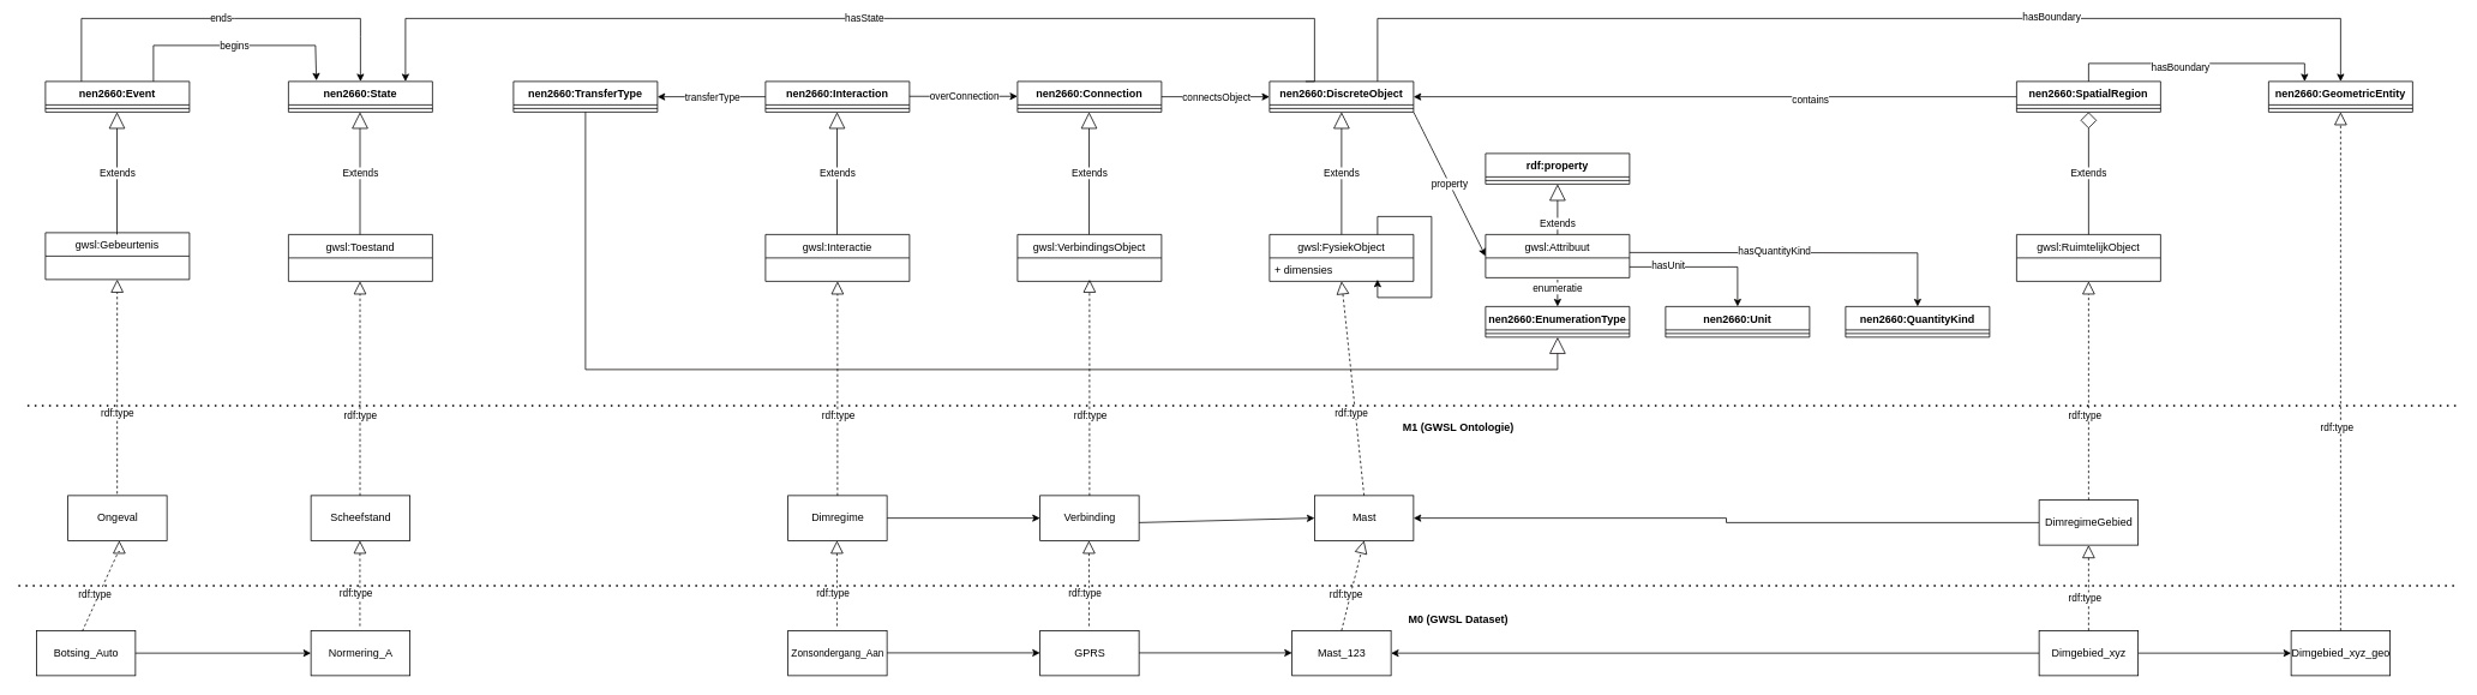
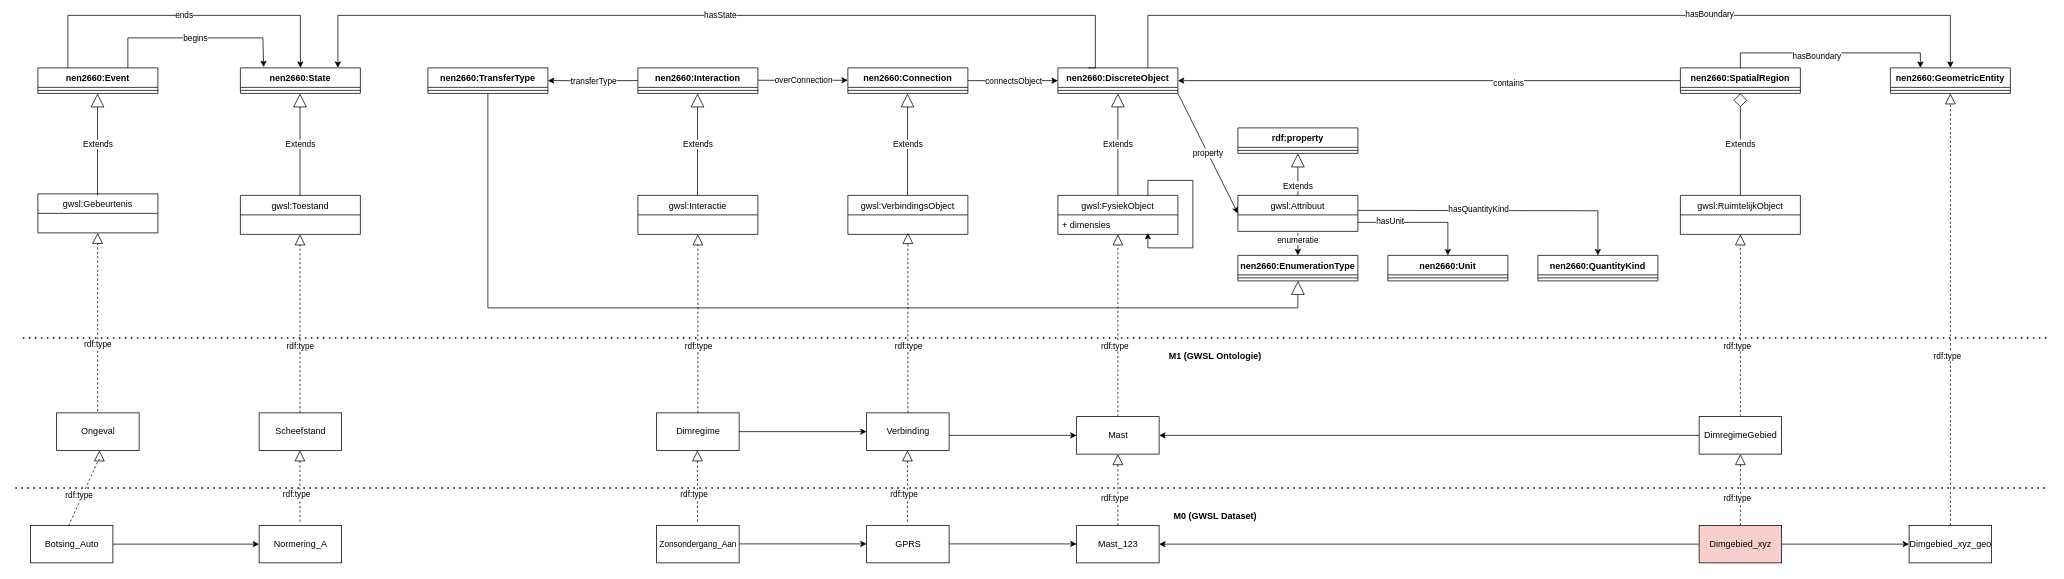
- <mxCell id="16" value="Mast" style="html=1;" parent="1" vertex="1"><mxGeometry x="1460" y="550" width="110" height="50" as="geometry" /></mxCell>
+ <mxCell id="16" value="Mast" style="html=1;" parent="1" vertex="1"><mxGeometry x="1435" y="555" width="110" height="50" as="geometry" /></mxCell>
- <mxCell id="29" value="Dimgebied_xyz" style="html=1;" parent="1" vertex="1"><mxGeometry x="2265" y="700" width="110" height="50" as="geometry" /></mxCell>
+ <mxCell id="29" value="Dimgebied_xyz" style="html=1;fillColor=#f8cecc;" parent="1" vertex="1"><mxGeometry x="2265" y="700" width="110" height="50" as="geometry" /></mxCell>
